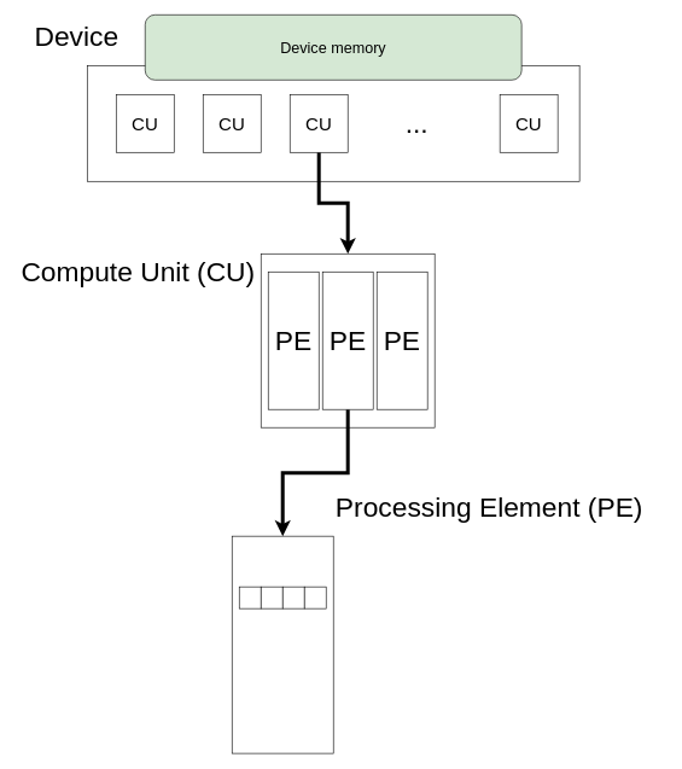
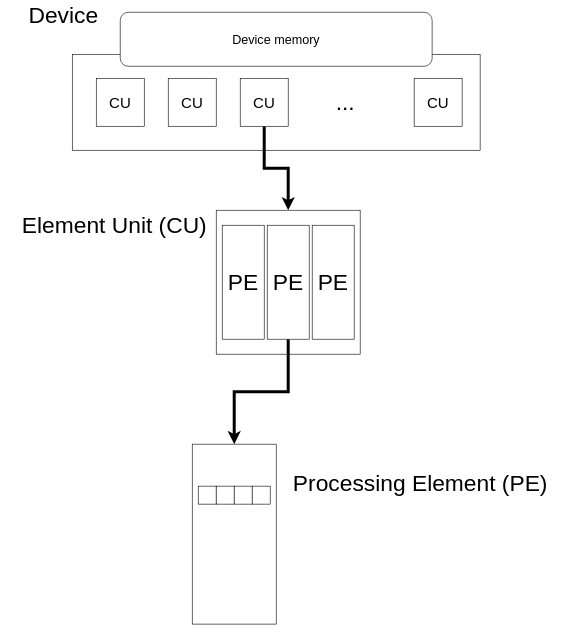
- <mxCell id="4" value="&lt;font style=&quot;font-size: 38px&quot;&gt;Device&lt;/font&gt;" style="text;html=1;align=center;verticalAlign=middle;resizable=0;points=[];autosize=1;fontSize=25;" vertex="1" parent="1"><mxGeometry x="40" y="30" width="130" height="40" as="geometry" /></mxCell>
+ <mxCell id="4" value="&lt;font style=&quot;font-size: 38px&quot;&gt;Device&lt;/font&gt;" style="text;html=1;align=center;verticalAlign=middle;resizable=0;points=[];autosize=1;fontSize=25;" vertex="1" parent="1"><mxGeometry x="40" y="5" width="130" height="40" as="geometry" /></mxCell>
- <mxCell id="3" value="Device memory" style="rounded=1;whiteSpace=wrap;html=1;fontSize=21;fillColor=#d5e8d4;" vertex="1" parent="1"><mxGeometry x="200" y="20" width="520" height="90" as="geometry" /></mxCell>
+ <mxCell id="3" value="Device memory" style="rounded=1;whiteSpace=wrap;html=1;fontSize=21;" vertex="1" parent="1"><mxGeometry x="200" y="20" width="520" height="90" as="geometry" /></mxCell>
- <mxCell id="12" value="Compute Unit (CU)" style="text;html=1;align=center;verticalAlign=middle;resizable=0;points=[];autosize=1;fontSize=38;" vertex="1" parent="1"><mxGeometry x="20" y="350" width="340" height="50" as="geometry" /></mxCell>
+ <mxCell id="12" value="Element Unit (CU)" style="text;html=1;align=center;verticalAlign=middle;resizable=0;points=[];autosize=1;fontSize=38;" vertex="1" parent="1"><mxGeometry x="20" y="350" width="340" height="50" as="geometry" /></mxCell>
- <mxCell id="17" value="Processing Element (PE)" style="text;html=1;align=center;verticalAlign=middle;resizable=0;points=[];autosize=1;fontSize=38;" vertex="1" parent="1"><mxGeometry x="455" y="675" width="440" height="50" as="geometry" /></mxCell>
+ <mxCell id="17" value="Processing Element (PE)" style="text;html=1;align=center;verticalAlign=middle;resizable=0;points=[];autosize=1;fontSize=38;" vertex="1" parent="1"><mxGeometry x="480" y="780" width="440" height="50" as="geometry" /></mxCell>
